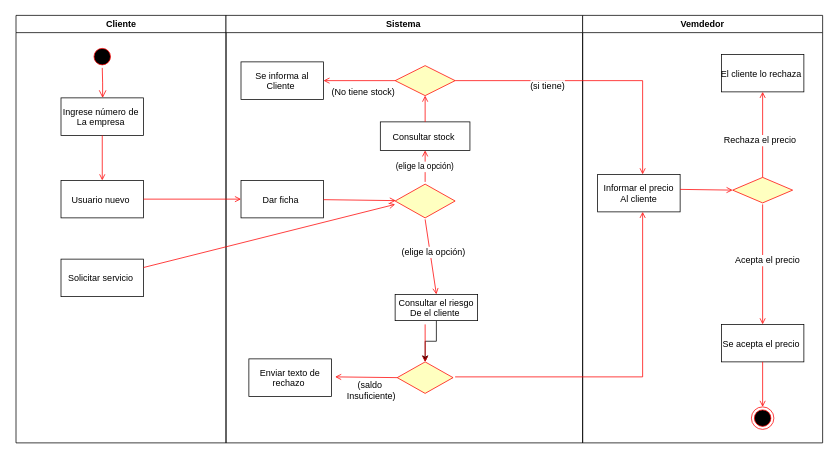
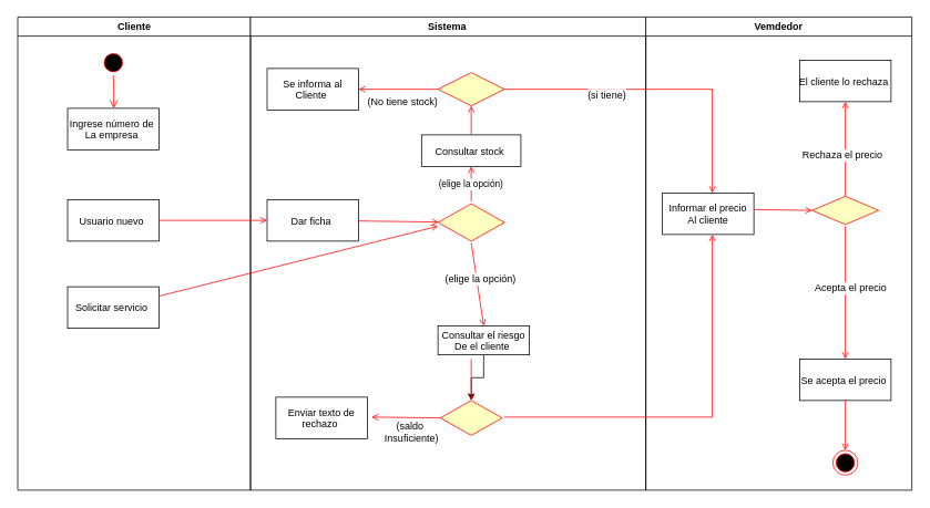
- <mxCell id="7" value="" style="endArrow=open;strokeColor=#FF0000;endFill=1;rounded=0" parent="2" source="5" target="6" edge="1"><mxGeometry relative="1" as="geometry" /></mxCell>
